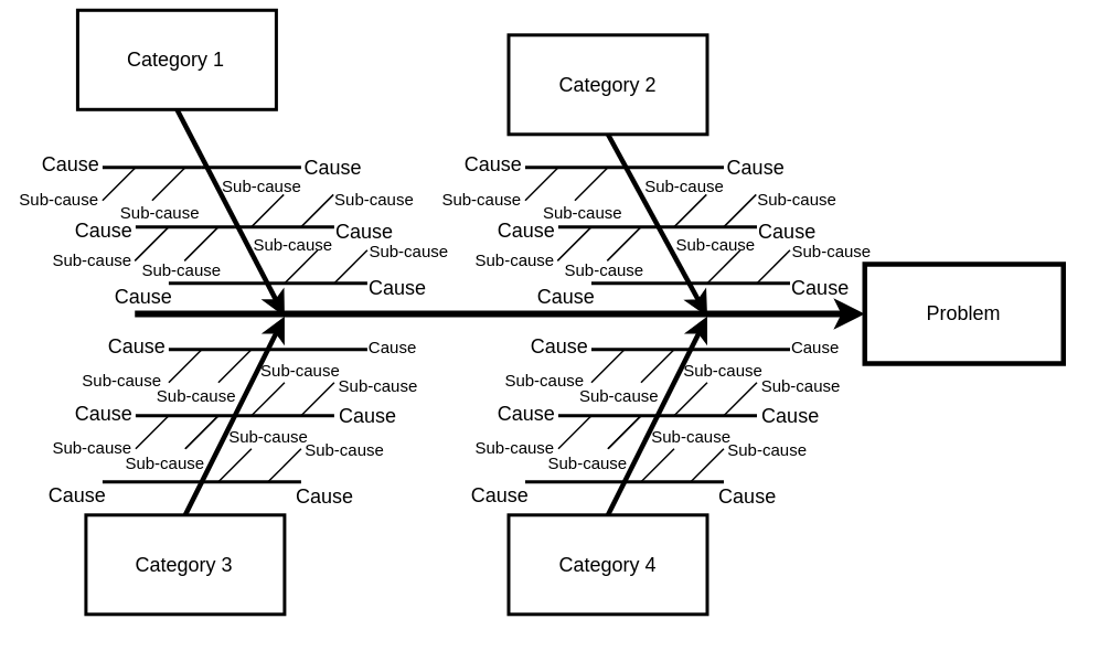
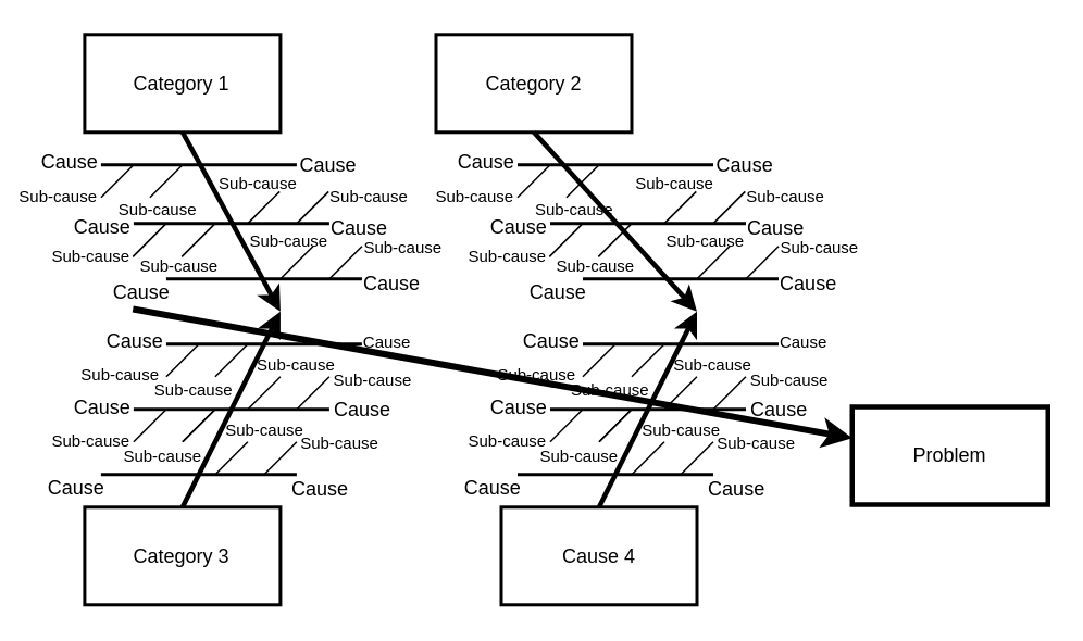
- <mxCell id="65" value="Category 1" style="whiteSpace=wrap;strokeWidth=2" parent="1" vertex="1"><mxGeometry x="46.443" y="5.528" width="120" height="60" as="geometry" /></mxCell>
+ <mxCell id="65" value="Category 1" style="whiteSpace=wrap;strokeWidth=2" parent="1" vertex="1"><mxGeometry x="51.443" y="20.528" width="120" height="60" as="geometry" /></mxCell>
- <mxCell id="4" value="Category 2" style="whiteSpace=wrap;strokeWidth=2" parent="1" vertex="1"><mxGeometry x="306.833" y="20.528" width="120" height="60" as="geometry" /></mxCell>
+ <mxCell id="4" value="Category 2" style="whiteSpace=wrap;strokeWidth=2" parent="1" vertex="1"><mxGeometry x="266.833" y="20.528" width="120" height="60" as="geometry" /></mxCell>
- <mxCell id="2" value="Problem" style="whiteSpace=wrap;strokeWidth=3" parent="1" vertex="1"><mxGeometry x="522" y="159" width="120" height="60" as="geometry" /></mxCell>
+ <mxCell id="2" value="Problem" style="whiteSpace=wrap;strokeWidth=3" parent="1" vertex="1"><mxGeometry x="522" y="249" width="120" height="60" as="geometry" /></mxCell>
- <mxCell id="5" value="Category 4" style="whiteSpace=wrap;strokeWidth=2" parent="1" vertex="1"><mxGeometry x="306.833" y="310.528" width="120" height="60" as="geometry" /></mxCell>
+ <mxCell id="5" value="Cause 4" style="whiteSpace=wrap;strokeWidth=2" parent="1" vertex="1"><mxGeometry x="306.833" y="310.528" width="120" height="60" as="geometry" /></mxCell>
